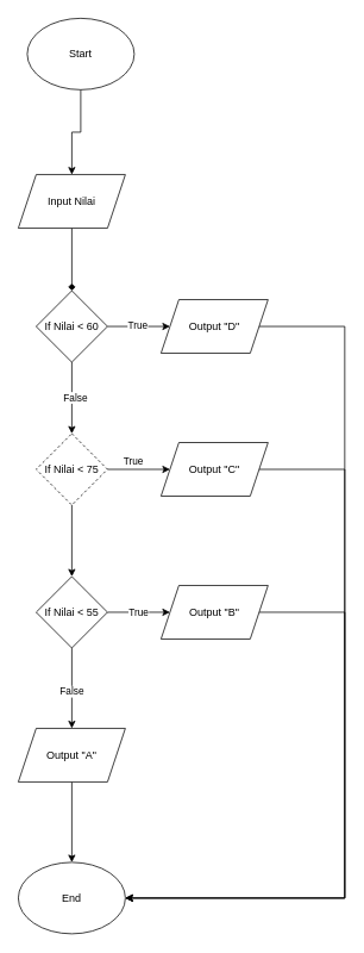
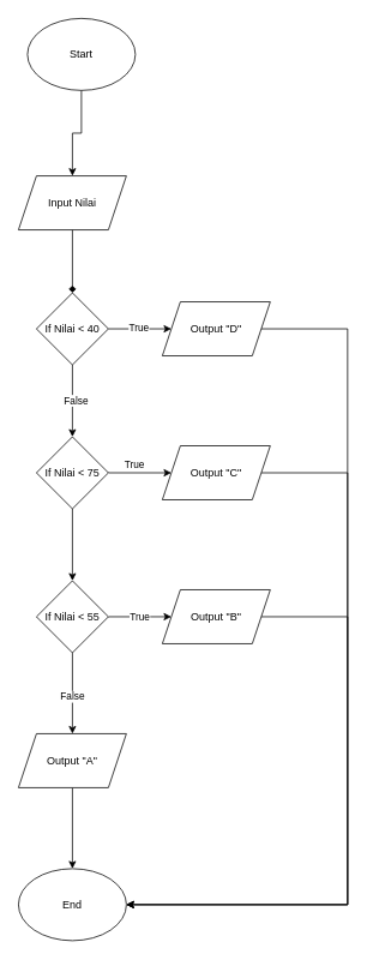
- <mxCell id="10" value="If Nilai &amp;lt; 60" style="rhombus;whiteSpace=wrap;html=1;" vertex="1" parent="1"><mxGeometry x="40" y="325" width="80" height="80" as="geometry" /></mxCell>
+ <mxCell id="10" value="If Nilai &amp;lt; 40" style="rhombus;whiteSpace=wrap;html=1;" vertex="1" parent="1"><mxGeometry x="40" y="325" width="80" height="80" as="geometry" /></mxCell>
- <mxCell id="16" value="If Nilai &amp;lt; 75" style="rhombus;whiteSpace=wrap;html=1;dashed=1;" vertex="1" parent="1"><mxGeometry x="40" y="485" width="80" height="80" as="geometry" /></mxCell>
+ <mxCell id="16" value="If Nilai &amp;lt; 75" style="rhombus;whiteSpace=wrap;html=1;" vertex="1" parent="1"><mxGeometry x="40" y="485" width="80" height="80" as="geometry" /></mxCell>
